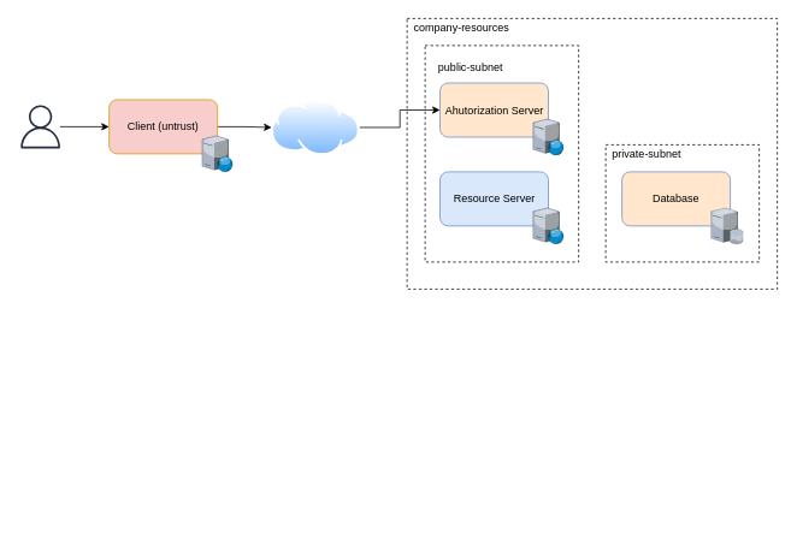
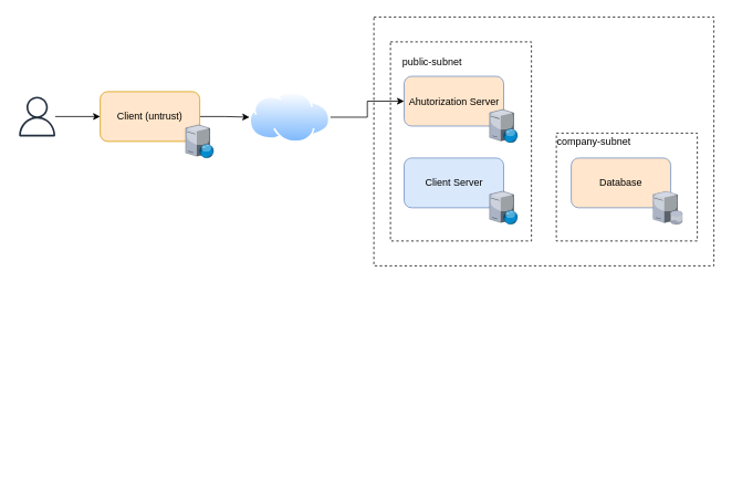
- <mxCell id="4" value="company-resources" style="text;html=1;align=center;verticalAlign=middle;resizable=0;points=[];autosize=1;strokeColor=none;fillColor=none;" vertex="1" parent="2"><mxGeometry width="120" height="20" as="geometry" /></mxCell>
- <mxCell id="21" value="Client (untrust)" style="rounded=1;whiteSpace=wrap;html=1;fillColor=#f8cecc;strokeColor=#d79b00;" vertex="1" parent="1"><mxGeometry x="120" y="110" width="120" height="60" as="geometry" /></mxCell>
+ <mxCell id="21" value="Client (untrust)" style="rounded=1;whiteSpace=wrap;html=1;fillColor=#ffe6cc;strokeColor=#d79b00;" vertex="1" parent="1"><mxGeometry x="120" y="110" width="120" height="60" as="geometry" /></mxCell>
- <mxCell id="14" value="private-subnet" style="text;html=1;align=center;verticalAlign=middle;resizable=0;points=[];autosize=1;strokeColor=none;fillColor=none;" vertex="1" parent="12"><mxGeometry width="90" height="20" as="geometry" /></mxCell>
+ <mxCell id="14" value="company-subnet" style="text;html=1;align=center;verticalAlign=middle;resizable=0;points=[];autosize=1;strokeColor=none;fillColor=none;" vertex="1" parent="12"><mxGeometry width="90" height="20" as="geometry" /></mxCell>
- <mxCell id="10" value="Resource Server" style="rounded=1;whiteSpace=wrap;html=1;fillColor=#dae8fc;strokeColor=#6c8ebf;" vertex="1" parent="5"><mxGeometry x="16.5" y="140" width="120" height="60" as="geometry" /></mxCell>
+ <mxCell id="10" value="Client Server" style="rounded=1;whiteSpace=wrap;html=1;fillColor=#dae8fc;strokeColor=#6c8ebf;" vertex="1" parent="5"><mxGeometry x="16.5" y="140" width="120" height="60" as="geometry" /></mxCell>
